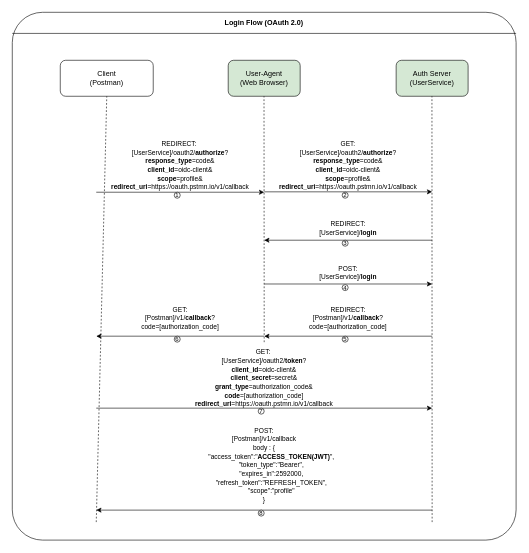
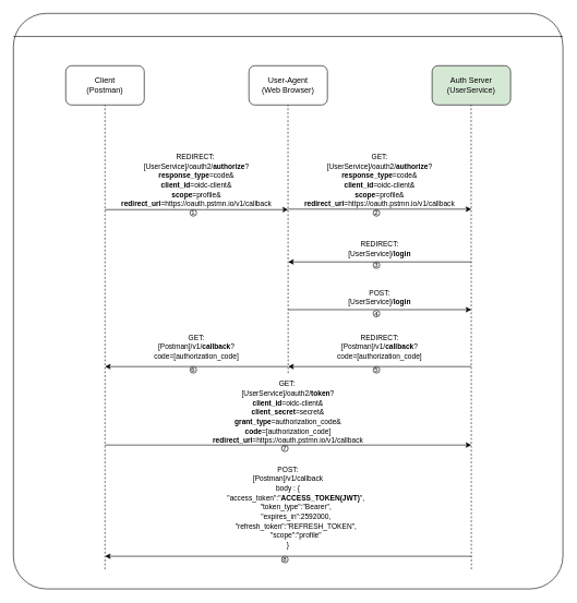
- <mxCell id="5" value="&lt;b&gt;&lt;font style=&quot;font-size: 12px;&quot;&gt;Login Flow (OAuth 2.0)&lt;/font&gt;&lt;/b&gt;" style="text;html=1;align=center;verticalAlign=middle;whiteSpace=wrap;rounded=0;fontSize=8;container=0;" parent="2" vertex="1"><mxGeometry width="840" height="35.2" as="geometry" /></mxCell>
- <mxCell id="6" value="Client&lt;div&gt;(Postman)&lt;/div&gt;" style="rounded=1;whiteSpace=wrap;html=1;" parent="1" vertex="1"><mxGeometry x="100" y="100" width="155" height="60" as="geometry" /></mxCell>
+ <mxCell id="6" value="Client&lt;div&gt;(Postman)&lt;/div&gt;" style="rounded=1;whiteSpace=wrap;html=1;" parent="1" vertex="1"><mxGeometry x="100" y="100" width="120" height="60" as="geometry" /></mxCell>
- <mxCell id="7" value="User-Agent&lt;div&gt;(Web Browser)&lt;/div&gt;" style="rounded=1;whiteSpace=wrap;html=1;fillColor=#d5e8d4;" parent="1" vertex="1"><mxGeometry x="380" y="100" width="120" height="60" as="geometry" /></mxCell>
+ <mxCell id="7" value="User-Agent&lt;div&gt;(Web Browser)&lt;/div&gt;" style="rounded=1;whiteSpace=wrap;html=1;" parent="1" vertex="1"><mxGeometry x="380" y="100" width="120" height="60" as="geometry" /></mxCell>
